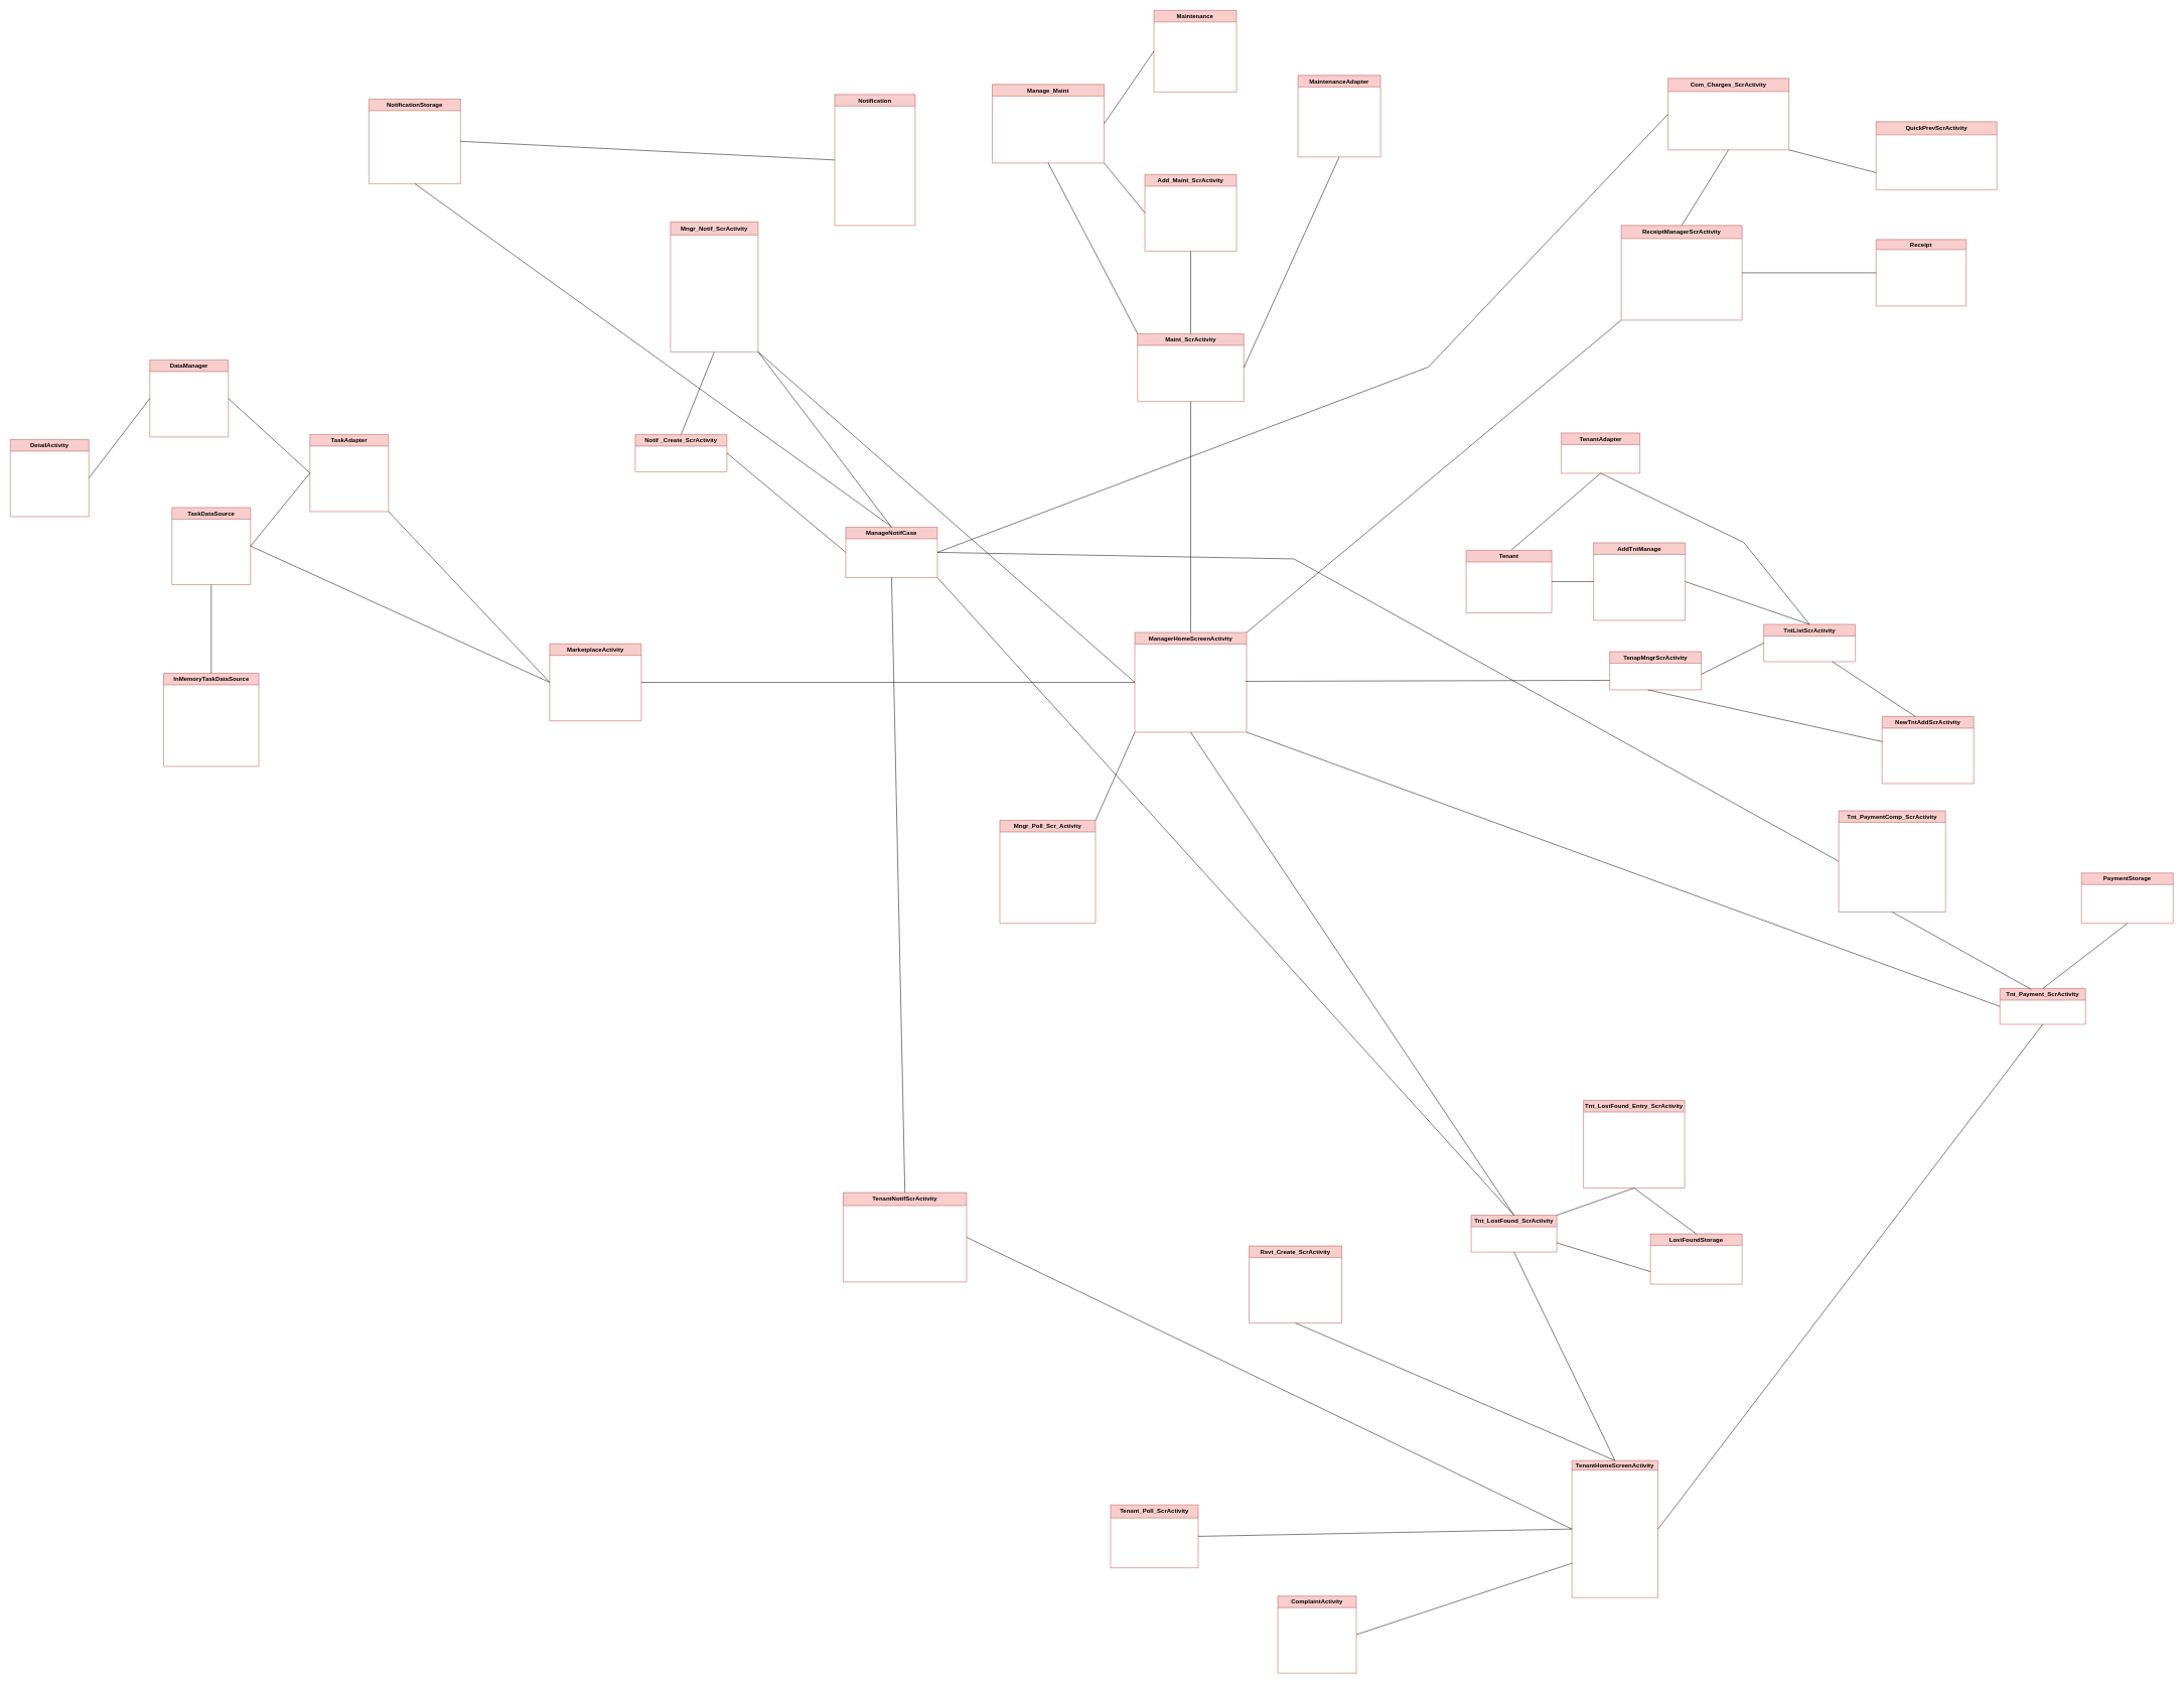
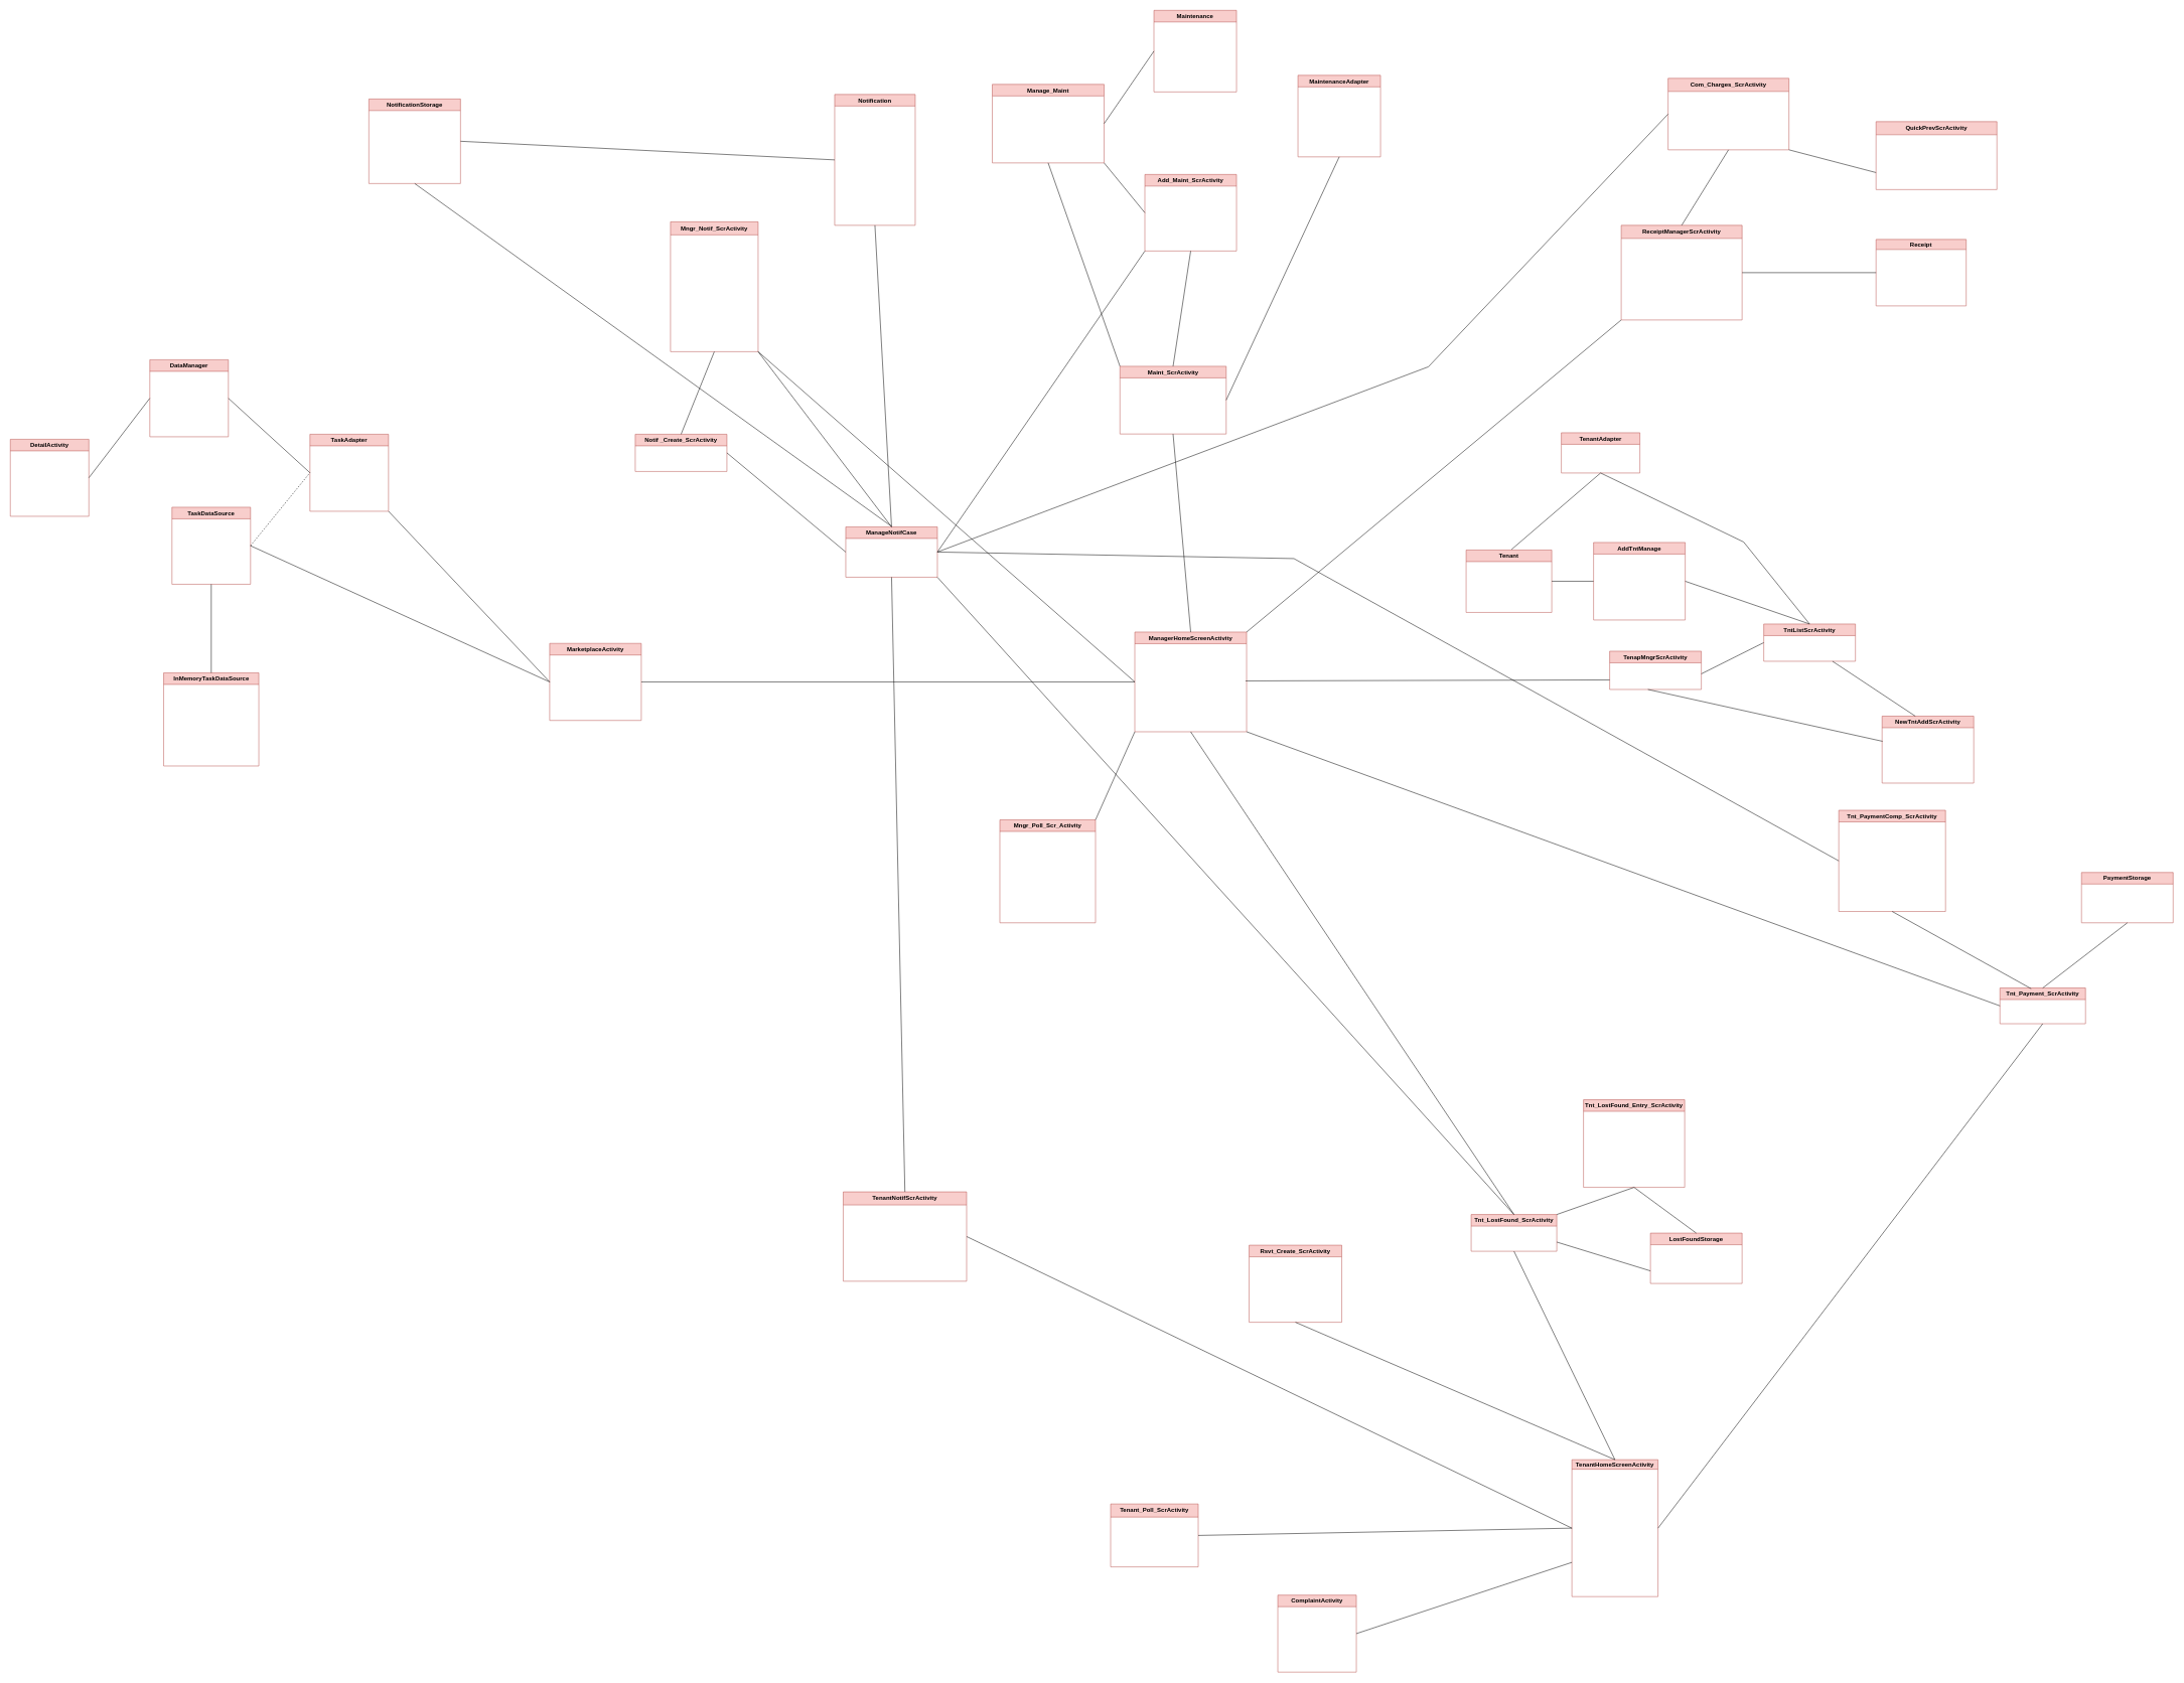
- <mxCell id="9" value="Maint_ScrActivity" style="swimlane;whiteSpace=wrap;html=1;fillColor=#f8cecc;strokeColor=#b85450;startSize=23;" parent="1" vertex="1"><mxGeometry x="2258.5" y="662" width="211" height="134.5" as="geometry" /></mxCell>
+ <mxCell id="9" value="Maint_ScrActivity" style="swimlane;whiteSpace=wrap;html=1;fillColor=#f8cecc;strokeColor=#b85450;startSize=23;" parent="1" vertex="1"><mxGeometry x="2223.5" y="727" width="211" height="134.5" as="geometry" /></mxCell>
+ <mxCell id="73" value="" style="endArrow=none;html=1;rounded=0;exitX=0.5;exitY=1;exitDx=0;exitDy=0;entryX=0.5;entryY=0;entryDx=0;entryDy=0;" edge="1" parent="1" source="11" target="16"><mxGeometry width="50" height="50" relative="1" as="geometry"><mxPoint x="1659" y="916" as="sourcePoint" /><mxPoint x="2203" y="1024" as="targetPoint" /></mxGeometry></mxCell>
+ <mxCell id="77" value="" style="endArrow=none;html=1;rounded=0;exitX=0;exitY=1;exitDx=0;exitDy=0;entryX=1;entryY=0.5;entryDx=0;entryDy=0;" edge="1" parent="1" source="10" target="16"><mxGeometry width="50" height="50" relative="1" as="geometry"><mxPoint x="1848" y="860" as="sourcePoint" /><mxPoint x="1883" y="1456" as="targetPoint" /></mxGeometry></mxCell>
- <mxCell id="59" value="" style="endArrow=none;html=1;rounded=0;entryX=0;entryY=0.5;entryDx=0;entryDy=0;exitX=1;exitY=0.5;exitDx=0;exitDy=0;" edge="1" parent="1" source="38" target="37"><mxGeometry width="50" height="50" relative="1" as="geometry"><mxPoint x="497" y="1057" as="sourcePoint" /><mxPoint x="778" y="996" as="targetPoint" /></mxGeometry></mxCell>
+ <mxCell id="59" value="" style="endArrow=none;html=1;rounded=0;entryX=0;entryY=0.5;entryDx=0;entryDy=0;exitX=1;exitY=0.5;exitDx=0;exitDy=0;dashed=1;" edge="1" parent="1" source="38" target="37"><mxGeometry width="50" height="50" relative="1" as="geometry"><mxPoint x="497" y="1057" as="sourcePoint" /><mxPoint x="778" y="996" as="targetPoint" /></mxGeometry></mxCell>
